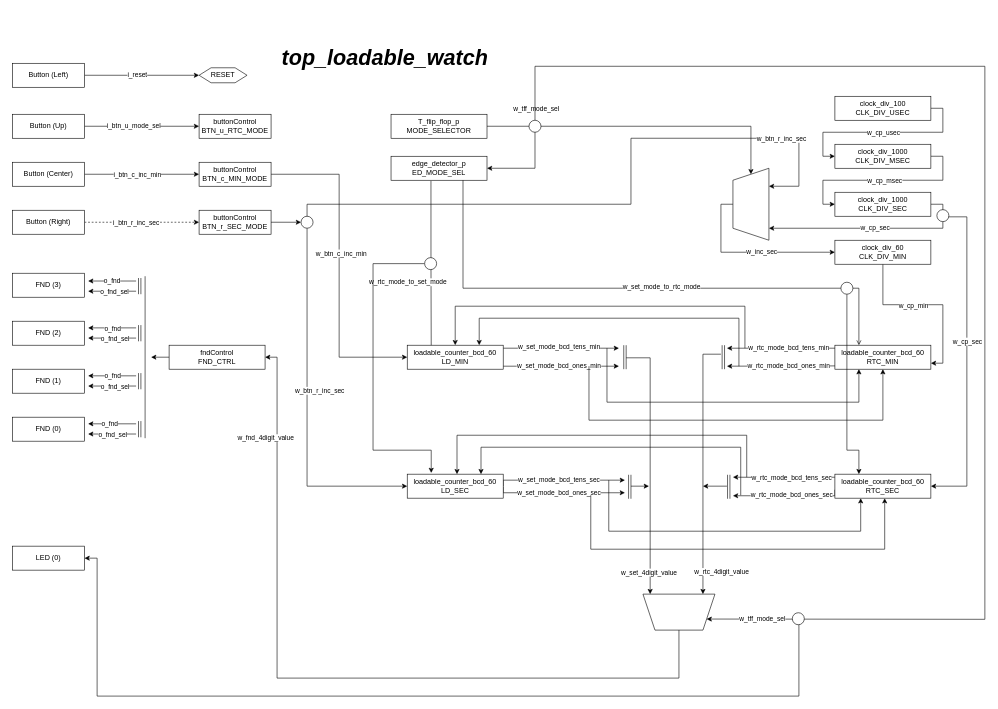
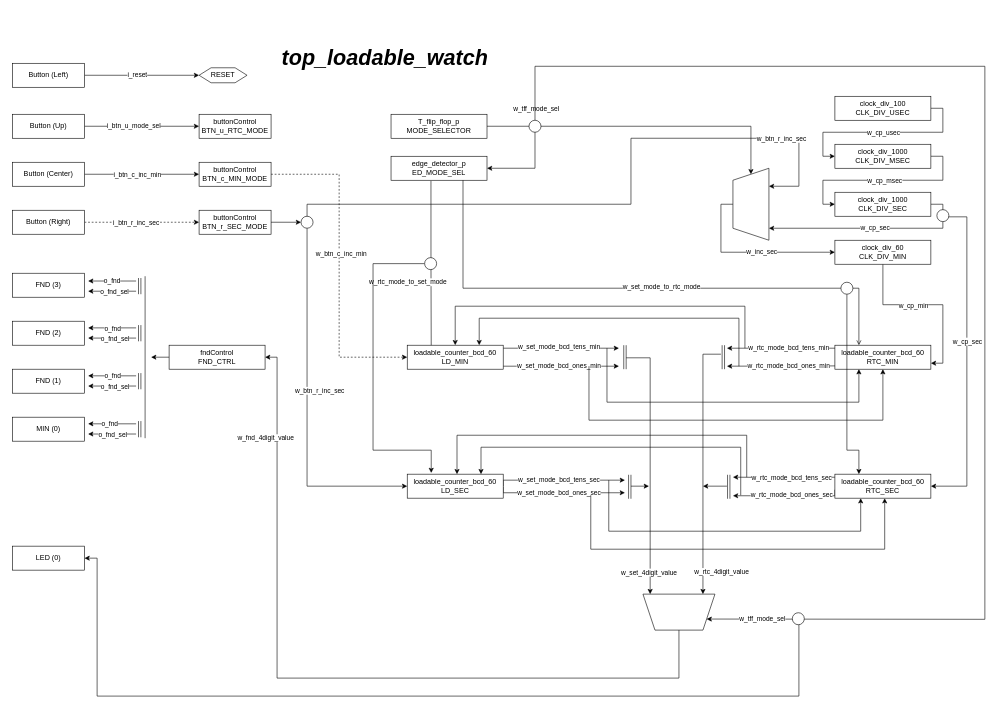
- <mxCell id="19" style="edgeStyle=orthogonalEdgeStyle;rounded=0;orthogonalLoop=1;jettySize=auto;html=1;entryX=0;entryY=0.5;entryDx=0;entryDy=0;movable=1;resizable=1;rotatable=1;deletable=1;editable=1;locked=0;connectable=1;" edge="1" source="21" parent="1" target="29"><mxGeometry relative="1" as="geometry"><mxPoint x="631" y="290" as="targetPoint" /></mxGeometry></mxCell>
+ <mxCell id="19" style="edgeStyle=orthogonalEdgeStyle;rounded=0;orthogonalLoop=1;jettySize=auto;html=1;entryX=0;entryY=0.5;entryDx=0;entryDy=0;movable=1;resizable=1;rotatable=1;deletable=1;editable=1;locked=0;connectable=1;dashed=1;" edge="1" source="21" parent="1" target="29"><mxGeometry relative="1" as="geometry"><mxPoint x="631" y="290" as="targetPoint" /></mxGeometry></mxCell>
- <mxCell id="17" value="FND (0)" style="rounded=0;whiteSpace=wrap;html=1;movable=1;resizable=1;rotatable=1;deletable=1;editable=1;locked=0;connectable=1;container=0;" vertex="1" parent="1"><mxGeometry x="20" y="695" width="120" height="40" as="geometry" /></mxCell>
+ <mxCell id="17" value="MIN (0)" style="rounded=0;whiteSpace=wrap;html=1;movable=1;resizable=1;rotatable=1;deletable=1;editable=1;locked=0;connectable=1;container=0;" vertex="1" parent="1"><mxGeometry x="20" y="695" width="120" height="40" as="geometry" /></mxCell>
